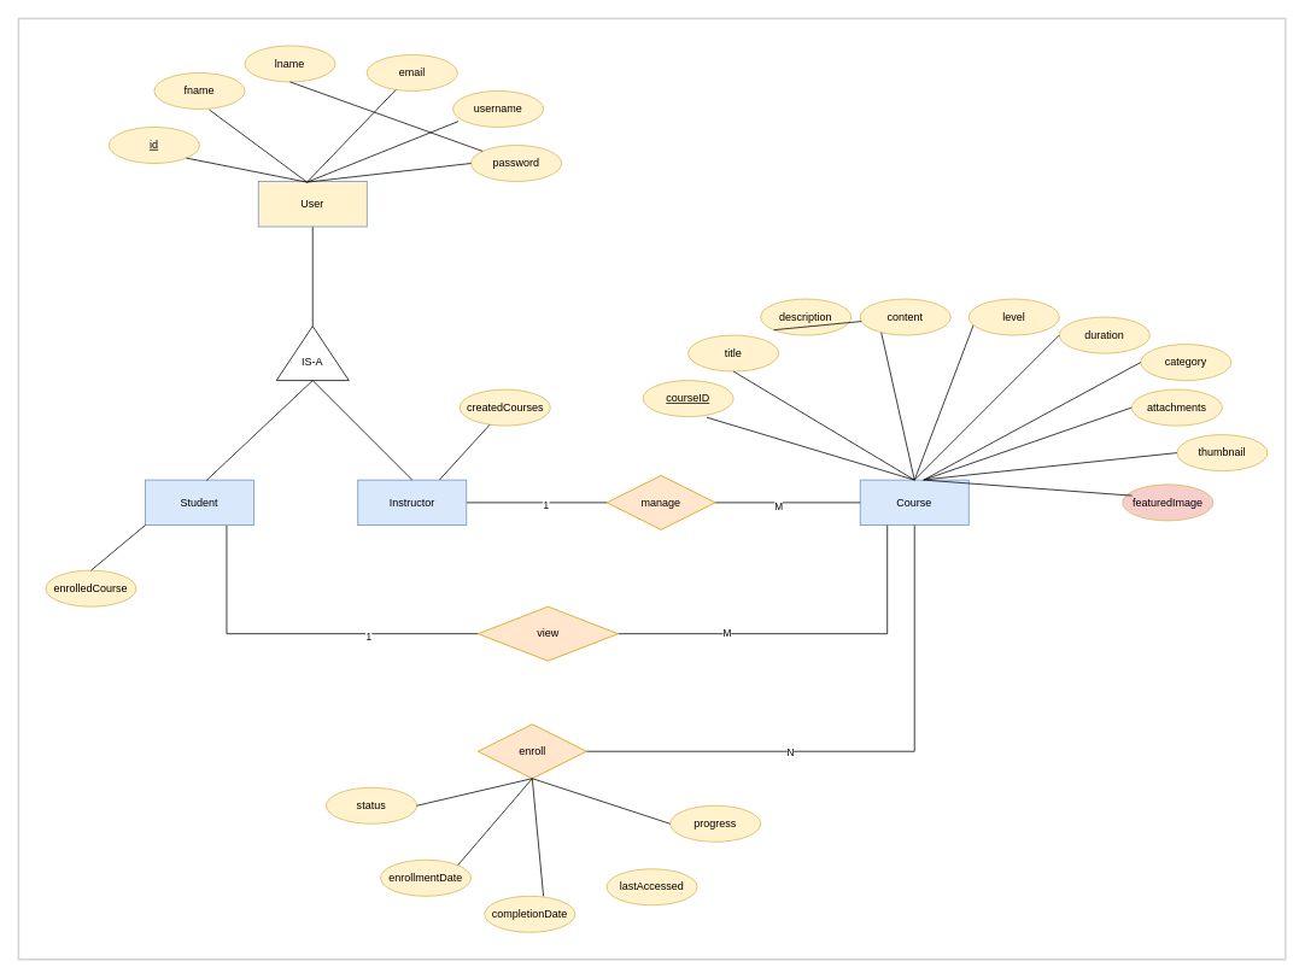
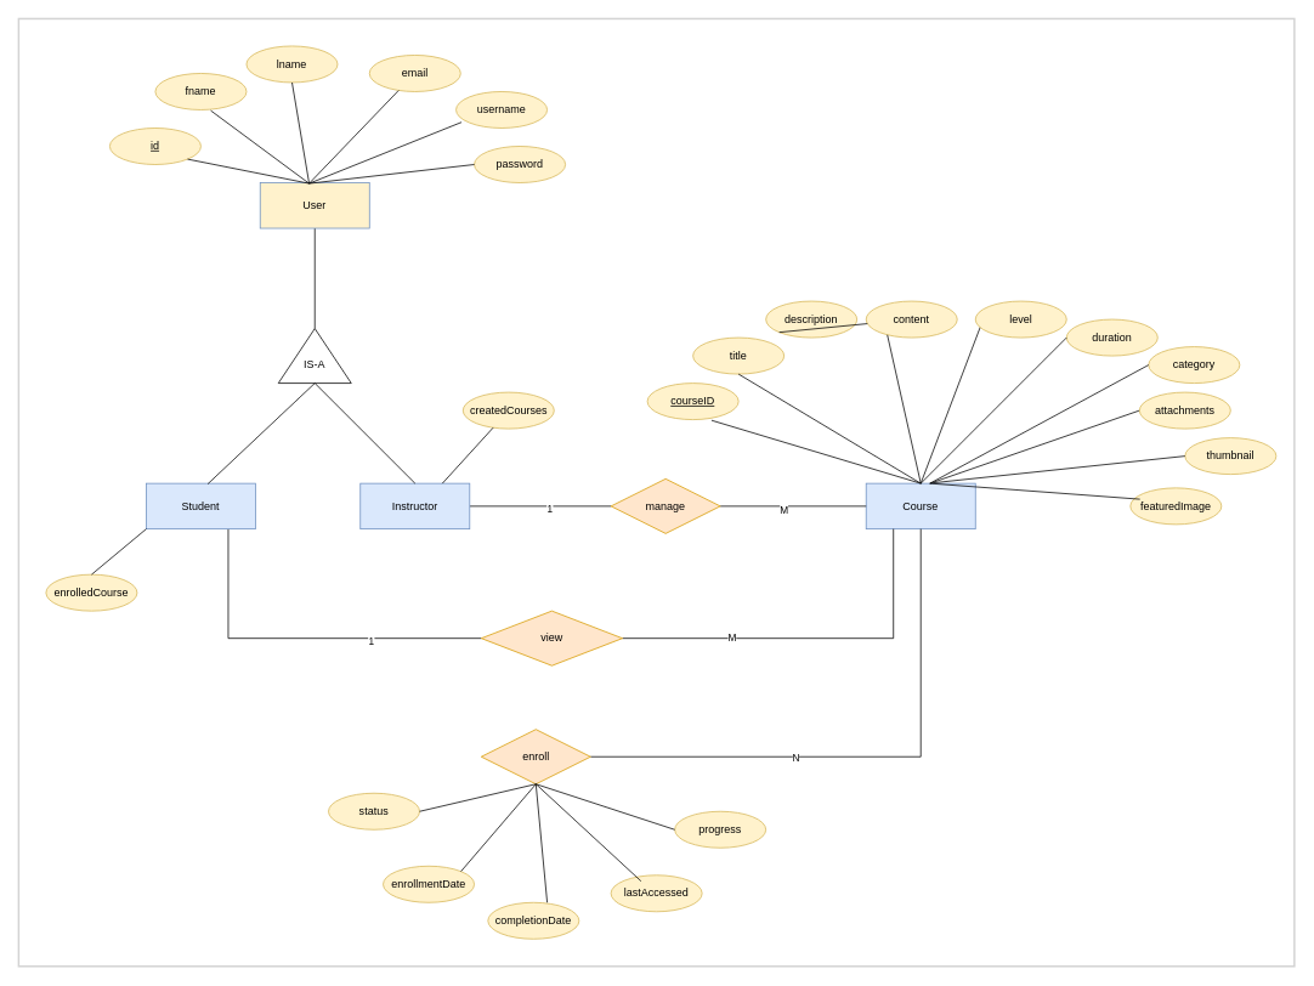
- <mxCell id="13" value="" style="endArrow=none;html=1;rounded=0;exitX=0.5;exitY=1;exitDx=0;exitDy=0;" edge="1" parent="1" source="7" target="10"><mxGeometry relative="1" as="geometry"><mxPoint x="230" y="250" as="sourcePoint" /><mxPoint x="340" y="290" as="targetPoint" /></mxGeometry></mxCell>
+ <mxCell id="13" value="" style="endArrow=none;html=1;rounded=0;entryX=0.448;entryY=0.016;entryDx=0;entryDy=0;exitX=0.5;exitY=1;exitDx=0;exitDy=0;entryPerimeter=0;" edge="1" parent="1" source="7" target="4"><mxGeometry relative="1" as="geometry"><mxPoint x="230" y="250" as="sourcePoint" /><mxPoint x="340" y="290" as="targetPoint" /></mxGeometry></mxCell>
- <mxCell id="69" value="featuredImage" style="ellipse;whiteSpace=wrap;html=1;align=center;fillColor=#f8cecc;strokeColor=#d6b656;" vertex="1" parent="1"><mxGeometry x="1240" y="535" width="100" height="40" as="geometry" /></mxCell>
+ <mxCell id="69" value="featuredImage" style="ellipse;whiteSpace=wrap;html=1;align=center;fillColor=#fff2cc;strokeColor=#d6b656;" vertex="1" parent="1"><mxGeometry x="1240" y="535" width="100" height="40" as="geometry" /></mxCell>
+ <mxCell id="49" value="" style="endArrow=none;html=1;rounded=0;entryX=0.33;entryY=0.163;entryDx=0;entryDy=0;exitX=0.5;exitY=1;exitDx=0;exitDy=0;entryPerimeter=0;" edge="1" parent="1" source="42" target="46"><mxGeometry relative="1" as="geometry"><mxPoint x="680" y="875.5" as="sourcePoint" /><mxPoint x="790" y="944.5" as="targetPoint" /></mxGeometry></mxCell>
